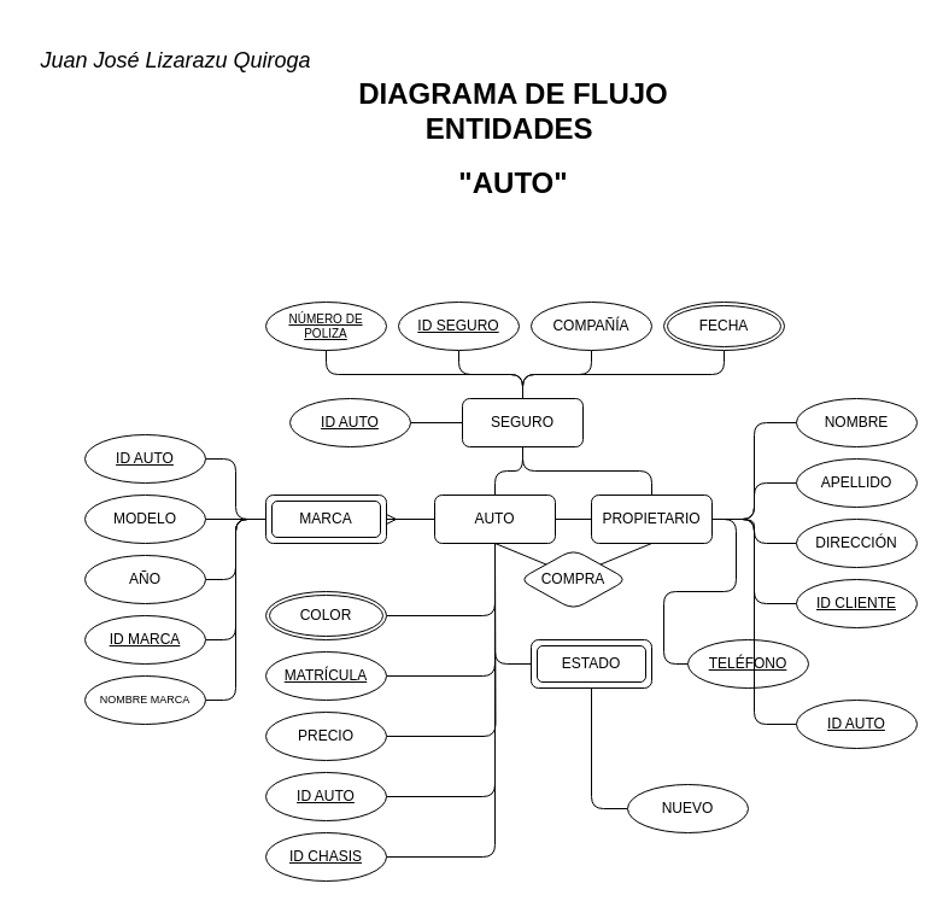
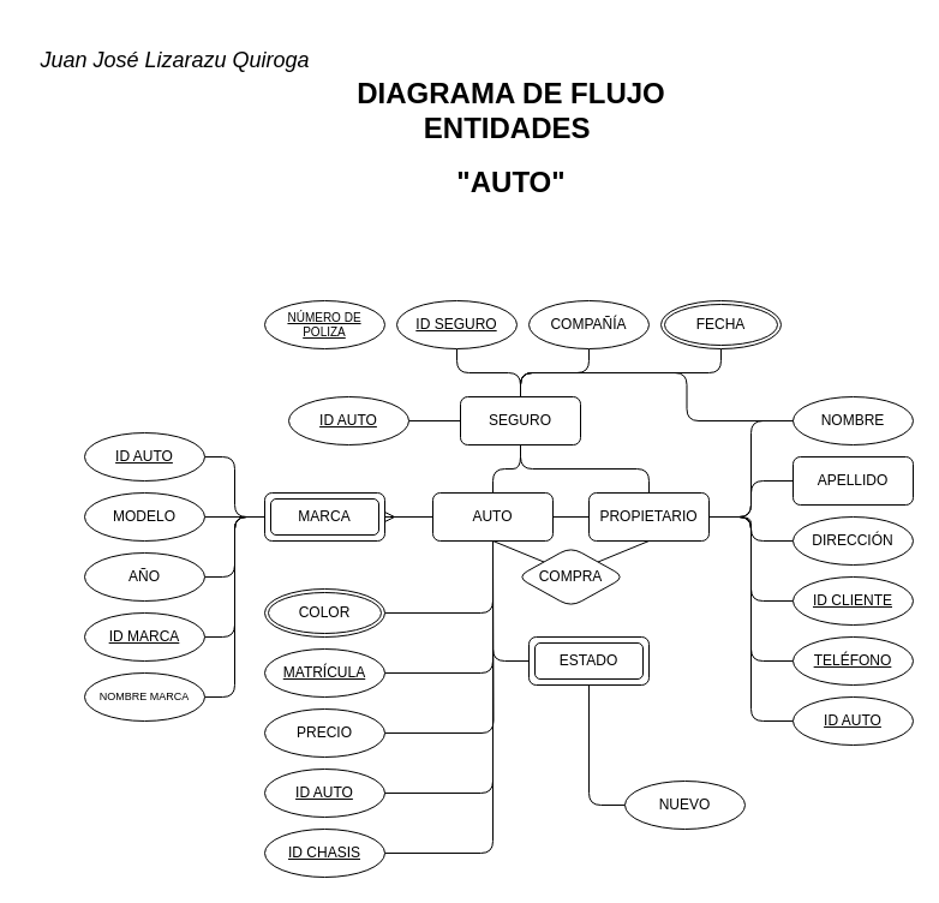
- <mxCell id="33" style="edgeStyle=orthogonalEdgeStyle;rounded=1;orthogonalLoop=1;jettySize=auto;html=1;exitX=0.5;exitY=0;exitDx=0;exitDy=0;entryX=0.5;entryY=1;entryDx=0;entryDy=0;endArrow=none;endFill=0;" edge="1" parent="1" source="37" target="40"><mxGeometry relative="1" as="geometry" /></mxCell>
+ <mxCell id="33" style="edgeStyle=orthogonalEdgeStyle;rounded=1;orthogonalLoop=1;jettySize=auto;html=1;exitX=0.5;exitY=0;exitDx=0;exitDy=0;endArrow=none;endFill=0;" edge="1" parent="1" source="37" target="22"><mxGeometry relative="1" as="geometry" /></mxCell>
- <mxCell id="30" value="APELLIDO" style="ellipse;whiteSpace=wrap;html=1;align=center;rounded=1;" vertex="1" parent="1"><mxGeometry x="660" y="380" width="100" height="40" as="geometry" /></mxCell>
+ <mxCell id="30" value="APELLIDO" style="whiteSpace=wrap;html=1;align=center;rounded=1;" vertex="1" parent="1"><mxGeometry x="660" y="380" width="100" height="40" as="geometry" /></mxCell>
- <mxCell id="28" value="TELÉFONO" style="ellipse;whiteSpace=wrap;html=1;align=center;fontStyle=4;rounded=1;" vertex="1" parent="1"><mxGeometry x="570" y="530" width="100" height="40" as="geometry" /></mxCell>
+ <mxCell id="28" value="TELÉFONO" style="ellipse;whiteSpace=wrap;html=1;align=center;fontStyle=4;rounded=1;" vertex="1" parent="1"><mxGeometry x="660" y="530" width="100" height="40" as="geometry" /></mxCell>
